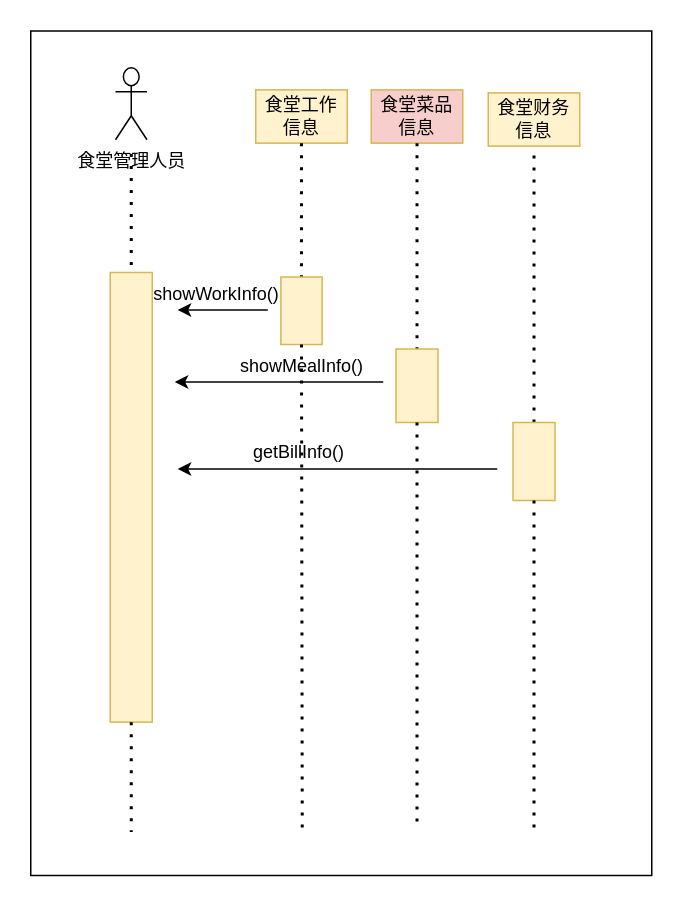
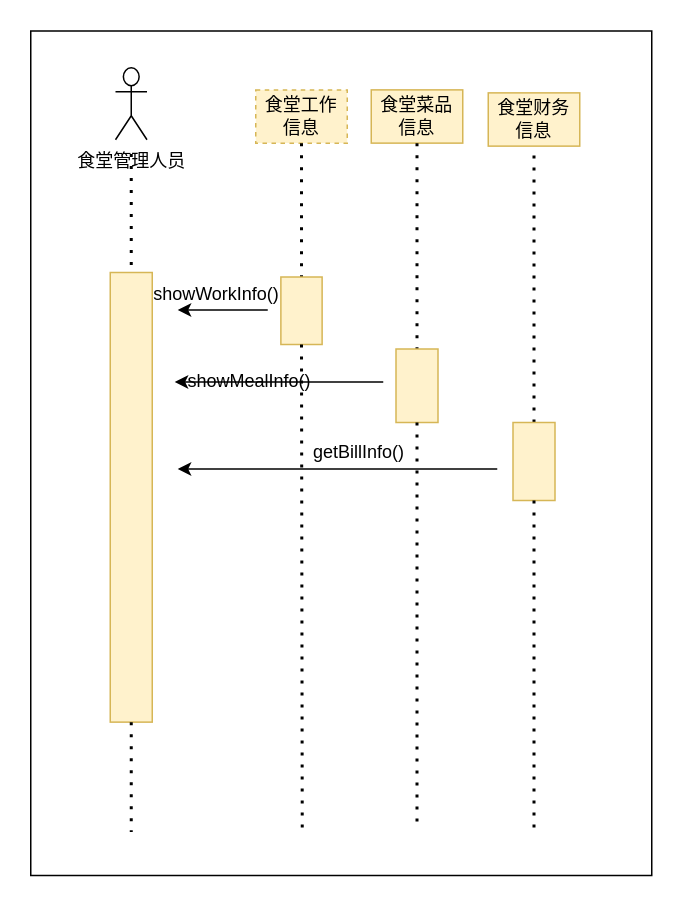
- <mxCell id="3" value="食堂工作信息" style="rounded=0;whiteSpace=wrap;html=1;fillColor=#fff2cc;strokeColor=#d6b656;" vertex="1" parent="1"><mxGeometry x="170" y="59.25" width="61" height="35.5" as="geometry" /></mxCell>
+ <mxCell id="3" value="食堂工作信息" style="rounded=0;whiteSpace=wrap;html=1;fillColor=#fff2cc;strokeColor=#d6b656;dashed=1;" vertex="1" parent="1"><mxGeometry x="170" y="59.25" width="61" height="35.5" as="geometry" /></mxCell>
- <mxCell id="4" value="食堂菜品信息" style="rounded=0;whiteSpace=wrap;html=1;fillColor=#f8cecc;strokeColor=#d6b656;" vertex="1" parent="1"><mxGeometry x="247" y="59.25" width="61" height="35.5" as="geometry" /></mxCell>
+ <mxCell id="4" value="食堂菜品信息" style="rounded=0;whiteSpace=wrap;html=1;fillColor=#fff2cc;strokeColor=#d6b656;" vertex="1" parent="1"><mxGeometry x="247" y="59.25" width="61" height="35.5" as="geometry" /></mxCell>
- <mxCell id="23" value="showMealInfo()" style="text;html=1;strokeColor=none;fillColor=none;align=center;verticalAlign=middle;whiteSpace=wrap;rounded=0;" vertex="1" parent="1"><mxGeometry x="171" y="229" width="60" height="30" as="geometry" /></mxCell>
+ <mxCell id="23" value="showMealInfo()" style="text;html=1;strokeColor=none;fillColor=none;align=center;verticalAlign=middle;whiteSpace=wrap;rounded=0;" vertex="1" parent="1"><mxGeometry x="136" y="239" width="60" height="30" as="geometry" /></mxCell>
- <mxCell id="25" value="getBillInfo()" style="text;html=1;strokeColor=none;fillColor=none;align=center;verticalAlign=middle;whiteSpace=wrap;rounded=0;" vertex="1" parent="1"><mxGeometry x="169" y="286" width="60" height="30" as="geometry" /></mxCell>
+ <mxCell id="25" value="getBillInfo()" style="text;html=1;strokeColor=none;fillColor=none;align=center;verticalAlign=middle;whiteSpace=wrap;rounded=0;" vertex="1" parent="1"><mxGeometry x="209" y="286" width="60" height="30" as="geometry" /></mxCell>
